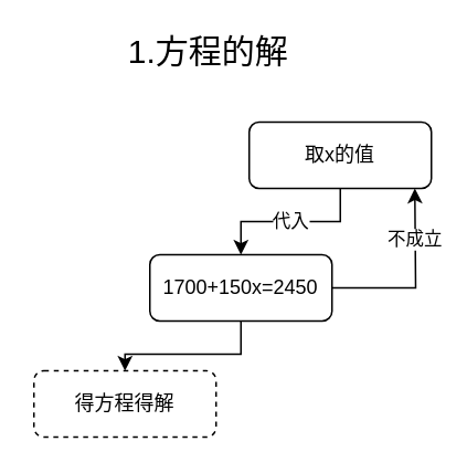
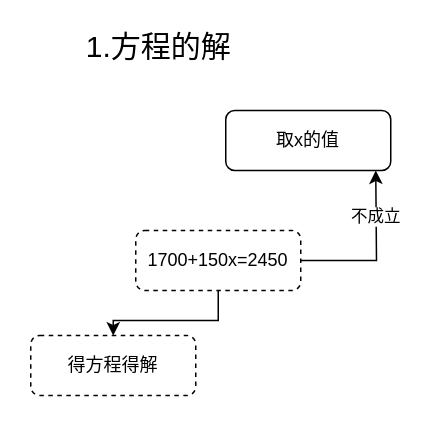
- <mxCell id="4" value="&lt;font style=&quot;font-size: 20px&quot;&gt;1.方程的解&lt;/font&gt;" style="text;html=1;align=center;verticalAlign=middle;resizable=0;points=[];autosize=1;" parent="1" vertex="1"><mxGeometry x="70" y="20" width="110" height="20" as="geometry" /></mxCell>
+ <mxCell id="4" value="&lt;font style=&quot;font-size: 20px&quot;&gt;1.方程的解&lt;/font&gt;" style="text;html=1;align=center;verticalAlign=middle;resizable=0;points=[];autosize=1;" parent="1" vertex="1"><mxGeometry x="50" y="20" width="110" height="20" as="geometry" /></mxCell>
- <mxCell id="2" value="代入" style="edgeStyle=orthogonalEdgeStyle;rounded=0;orthogonalLoop=1;jettySize=auto;html=1;entryX=0.5;entryY=0;entryDx=0;entryDy=0;" parent="1" source="3" target="7" edge="1"><mxGeometry relative="1" as="geometry" /></mxCell>
- <mxCell id="7" value="1700+150x=2450" style="rounded=1;whiteSpace=wrap;html=1;" parent="1" vertex="1"><mxGeometry x="90" y="153" width="110" height="40" as="geometry" /></mxCell>
+ <mxCell id="7" value="1700+150x=2450" style="rounded=1;whiteSpace=wrap;html=1;dashed=1;" parent="1" vertex="1"><mxGeometry x="90" y="153" width="110" height="40" as="geometry" /></mxCell>
